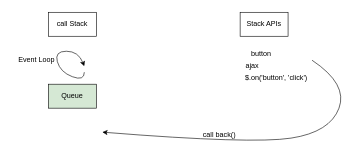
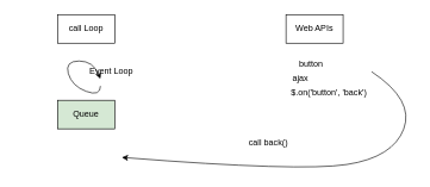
- <mxCell id="2" value="call Stack" style="rounded=0;whiteSpace=wrap;html=1;" parent="1" vertex="1"><mxGeometry x="80" y="20" width="80" height="40" as="geometry" /></mxCell>
+ <mxCell id="2" value="call Loop" style="rounded=0;whiteSpace=wrap;html=1;" parent="1" vertex="1"><mxGeometry x="80" y="20" width="80" height="40" as="geometry" /></mxCell>
- <mxCell id="4" value="Stack APIs" style="rounded=0;whiteSpace=wrap;html=1;" parent="1" vertex="1"><mxGeometry x="400" y="20" width="80" height="40" as="geometry" /></mxCell>
+ <mxCell id="4" value="Web APIs" style="rounded=0;whiteSpace=wrap;html=1;" parent="1" vertex="1"><mxGeometry x="400" y="20" width="80" height="40" as="geometry" /></mxCell>
- <mxCell id="10" value="Event Loop" style="text;html=1;align=center;verticalAlign=middle;resizable=0;points=[];autosize=1;" parent="1" vertex="1"><mxGeometry x="20" y="90" width="80" height="20" as="geometry" /></mxCell>
+ <mxCell id="10" value="Event Loop" style="text;html=1;align=center;verticalAlign=middle;resizable=0;points=[];autosize=1;" parent="1" vertex="1"><mxGeometry x="115" y="90" width="80" height="20" as="geometry" /></mxCell>
- <mxCell id="7" value="$.on('button', 'click')" style="text;html=1;align=center;verticalAlign=middle;resizable=0;points=[];autosize=1;" parent="1" vertex="1"><mxGeometry x="400" y="120" width="120" height="20" as="geometry" /></mxCell>
+ <mxCell id="7" value="$.on('button', 'back')" style="text;html=1;align=center;verticalAlign=middle;resizable=0;points=[];autosize=1;" parent="1" vertex="1"><mxGeometry x="400" y="120" width="120" height="20" as="geometry" /></mxCell>
- <mxCell id="9" value="call back()" style="text;html=1;align=center;verticalAlign=middle;resizable=0;points=[];autosize=1;" parent="1" vertex="1"><mxGeometry x="330" y="215" width="70" height="20" as="geometry" /></mxCell>
+ <mxCell id="9" value="call back()" style="text;html=1;align=center;verticalAlign=middle;resizable=0;points=[];autosize=1;" parent="1" vertex="1"><mxGeometry x="340" y="190" width="70" height="20" as="geometry" /></mxCell>
